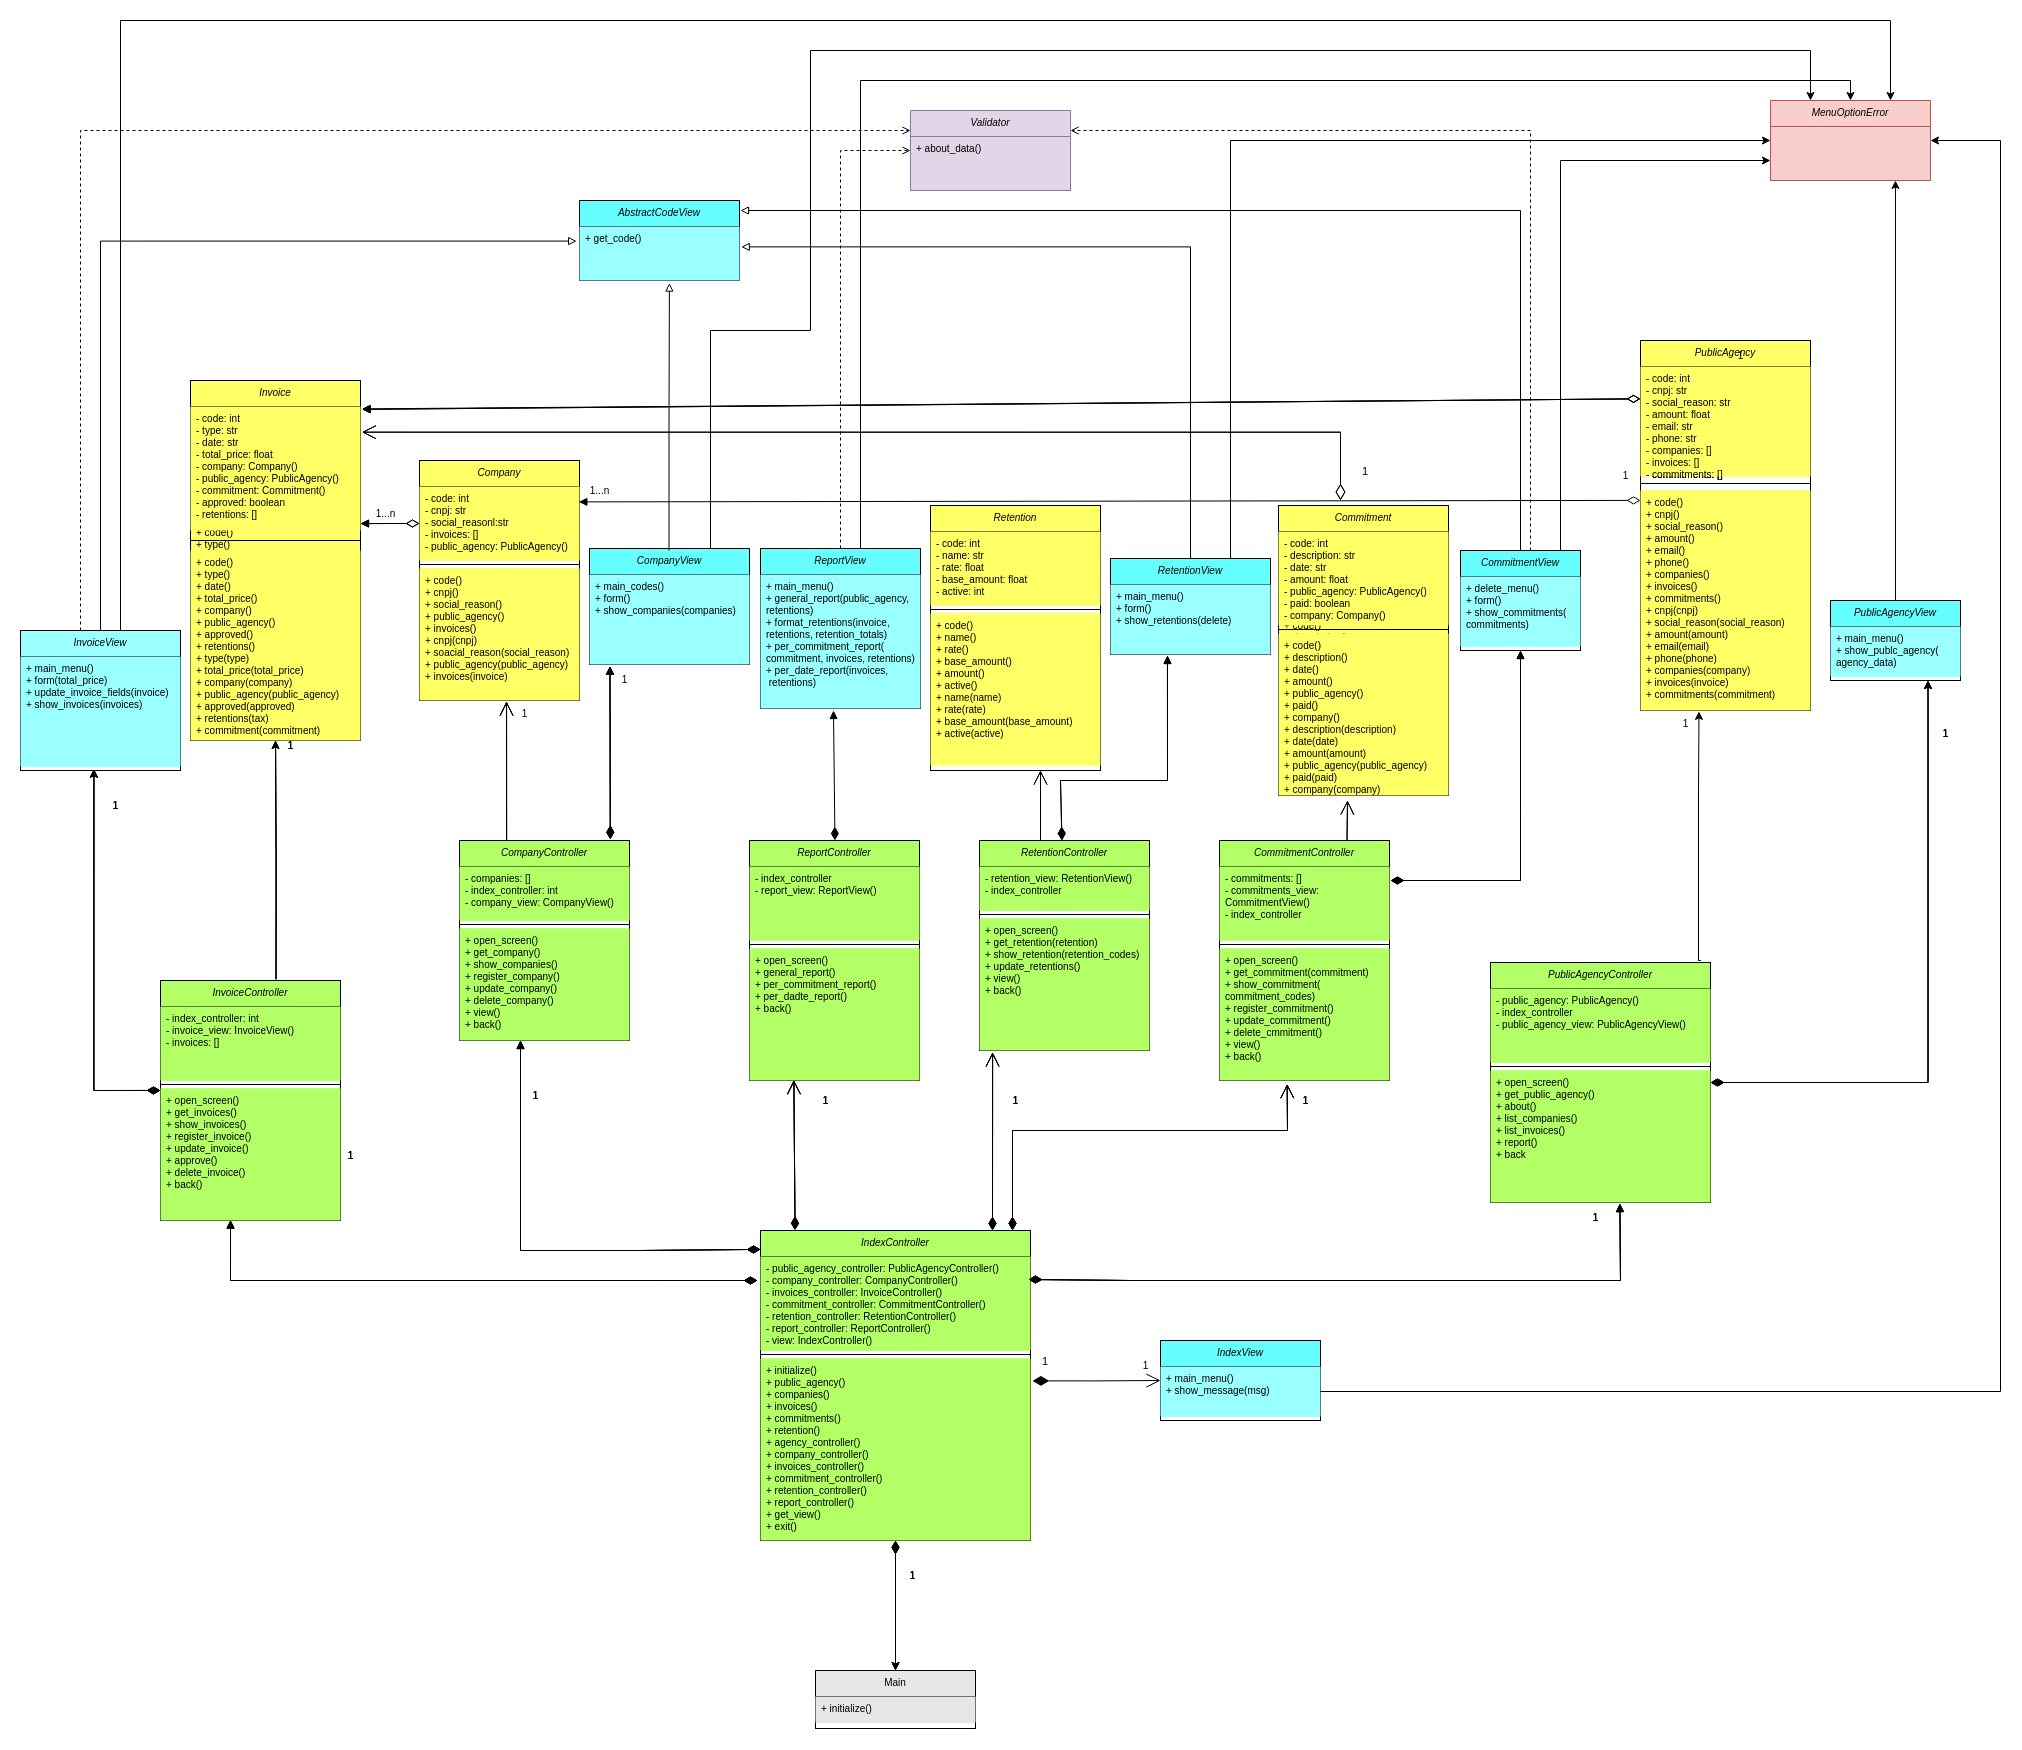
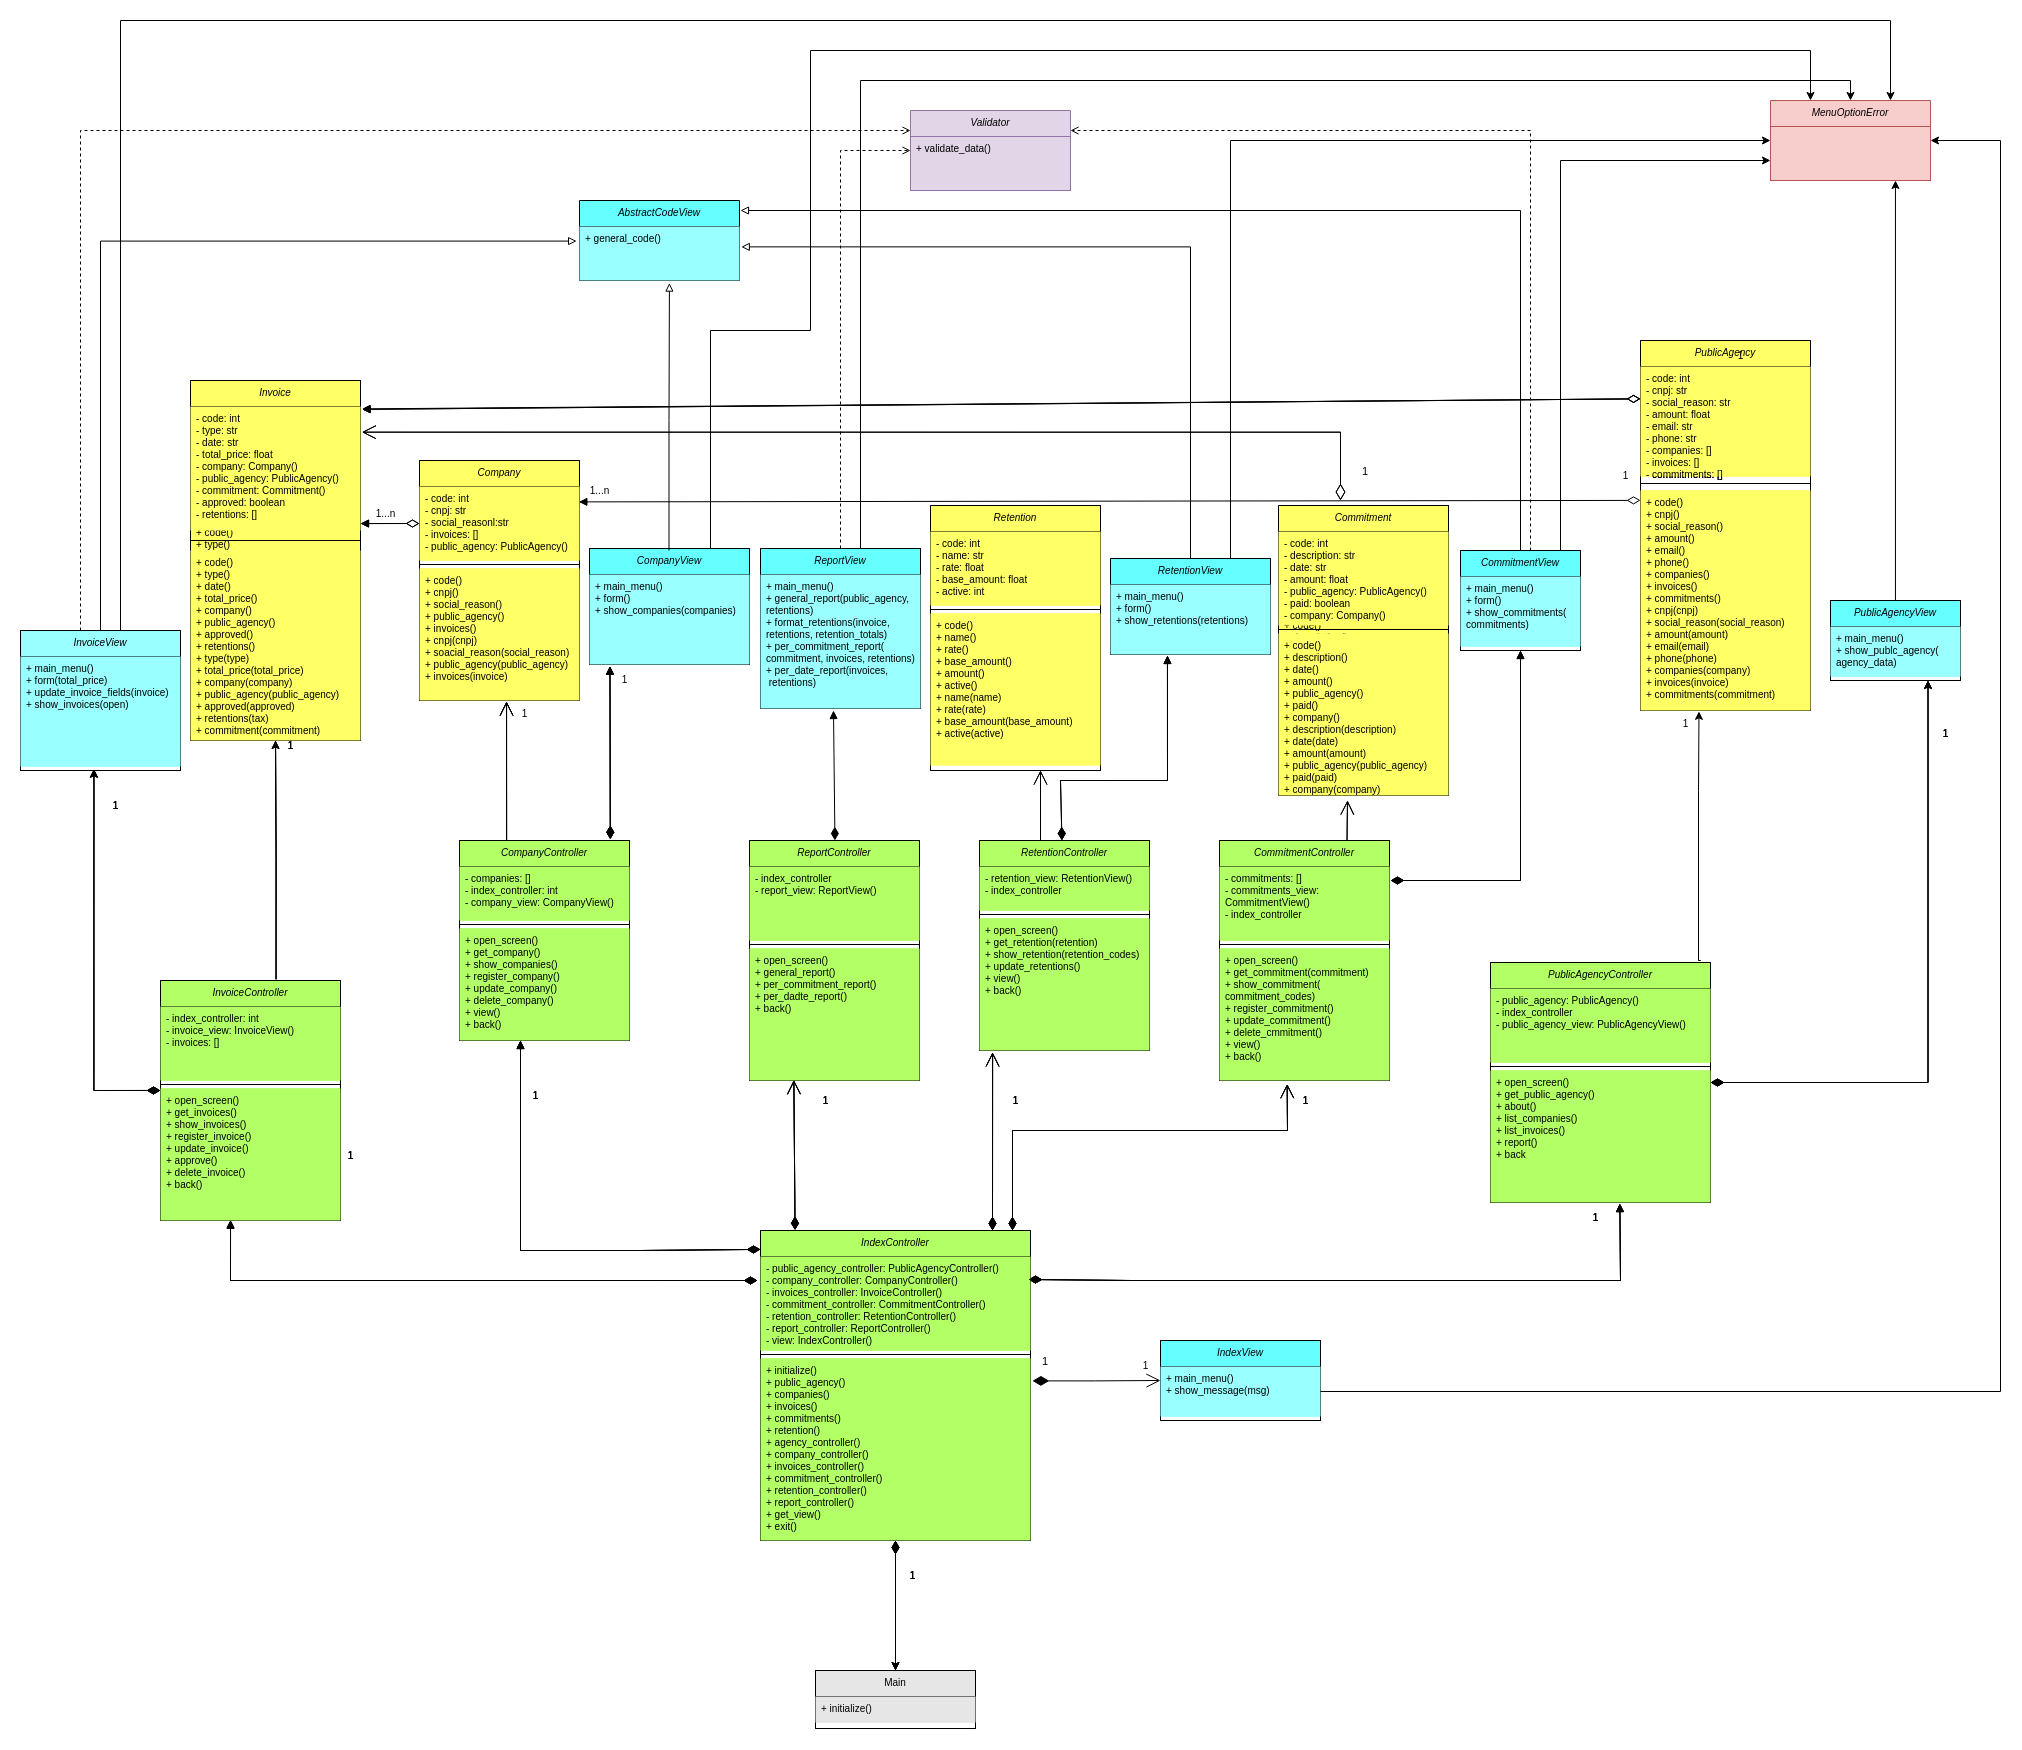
- <mxCell id="302" value="+ about_data()" style="text;align=left;verticalAlign=top;spacingLeft=4;spacingRight=4;overflow=hidden;rotatable=0;points=[[0,0.5],[1,0.5]];portConstraint=eastwest;fontSize=10;fillColor=#e1d5e7;strokeColor=#9673a6;" vertex="1" parent="301"><mxGeometry y="26" width="160" height="54" as="geometry" /></mxCell>
+ <mxCell id="302" value="+ validate_data()" style="text;align=left;verticalAlign=top;spacingLeft=4;spacingRight=4;overflow=hidden;rotatable=0;points=[[0,0.5],[1,0.5]];portConstraint=eastwest;fontSize=10;fillColor=#e1d5e7;strokeColor=#9673a6;" vertex="1" parent="301"><mxGeometry y="26" width="160" height="54" as="geometry" /></mxCell>
- <mxCell id="304" value="+ get_code()" style="text;align=left;verticalAlign=top;spacingLeft=4;spacingRight=4;overflow=hidden;rotatable=0;points=[[0,0.5],[1,0.5]];portConstraint=eastwest;fontSize=10;fillColor=#99FFFF;" vertex="1" parent="303"><mxGeometry y="26" width="160" height="54" as="geometry" /></mxCell>
+ <mxCell id="304" value="+ general_code()" style="text;align=left;verticalAlign=top;spacingLeft=4;spacingRight=4;overflow=hidden;rotatable=0;points=[[0,0.5],[1,0.5]];portConstraint=eastwest;fontSize=10;fillColor=#99FFFF;" vertex="1" parent="303"><mxGeometry y="26" width="160" height="54" as="geometry" /></mxCell>
- <mxCell id="208" value="+ main_codes()&#10;+ form()&#10;+ show_companies(companies)" style="text;align=left;verticalAlign=top;spacingLeft=4;spacingRight=4;overflow=hidden;rotatable=0;points=[[0,0.5],[1,0.5]];portConstraint=eastwest;fontSize=10;fillColor=#99FFFF;" vertex="1" parent="207"><mxGeometry y="26" width="160" height="90" as="geometry" /></mxCell>
+ <mxCell id="208" value="+ main_menu()&#10;+ form()&#10;+ show_companies(companies)" style="text;align=left;verticalAlign=top;spacingLeft=4;spacingRight=4;overflow=hidden;rotatable=0;points=[[0,0.5],[1,0.5]];portConstraint=eastwest;fontSize=10;fillColor=#99FFFF;" vertex="1" parent="207"><mxGeometry y="26" width="160" height="90" as="geometry" /></mxCell>
- <mxCell id="293" value="+ delete_menu()&#10;+ form()&#10;+ show_commitments(&#10;commitments)" style="text;align=left;verticalAlign=top;spacingLeft=4;spacingRight=4;overflow=hidden;rotatable=0;points=[[0,0.5],[1,0.5]];portConstraint=eastwest;fontSize=10;fillColor=#99FFFF;" vertex="1" parent="292"><mxGeometry y="26" width="120" height="70" as="geometry" /></mxCell>
+ <mxCell id="293" value="+ main_menu()&#10;+ form()&#10;+ show_commitments(&#10;commitments)" style="text;align=left;verticalAlign=top;spacingLeft=4;spacingRight=4;overflow=hidden;rotatable=0;points=[[0,0.5],[1,0.5]];portConstraint=eastwest;fontSize=10;fillColor=#99FFFF;" vertex="1" parent="292"><mxGeometry y="26" width="120" height="70" as="geometry" /></mxCell>
- <mxCell id="288" value="+ main_menu()&#10;+ form()&#10;+ show_retentions(delete)" style="text;align=left;verticalAlign=top;spacingLeft=4;spacingRight=4;overflow=hidden;rotatable=0;points=[[0,0.5],[1,0.5]];portConstraint=eastwest;fontSize=10;fillColor=#99FFFF;" vertex="1" parent="287"><mxGeometry y="26" width="160" height="70" as="geometry" /></mxCell>
+ <mxCell id="288" value="+ main_menu()&#10;+ form()&#10;+ show_retentions(retentions)" style="text;align=left;verticalAlign=top;spacingLeft=4;spacingRight=4;overflow=hidden;rotatable=0;points=[[0,0.5],[1,0.5]];portConstraint=eastwest;fontSize=10;fillColor=#99FFFF;" vertex="1" parent="287"><mxGeometry y="26" width="160" height="70" as="geometry" /></mxCell>
- <mxCell id="213" value="+ main_menu()&#10;+ form(total_price)&#10;+ update_invoice_fields(invoice)&#10;+ show_invoices(invoices)" style="text;align=left;verticalAlign=top;spacingLeft=4;spacingRight=4;overflow=hidden;rotatable=0;points=[[0,0.5],[1,0.5]];portConstraint=eastwest;fontSize=10;fillColor=#99FFFF;" vertex="1" parent="212"><mxGeometry y="26" width="160" height="110" as="geometry" /></mxCell>
+ <mxCell id="213" value="+ main_menu()&#10;+ form(total_price)&#10;+ update_invoice_fields(invoice)&#10;+ show_invoices(open)" style="text;align=left;verticalAlign=top;spacingLeft=4;spacingRight=4;overflow=hidden;rotatable=0;points=[[0,0.5],[1,0.5]];portConstraint=eastwest;fontSize=10;fillColor=#99FFFF;" vertex="1" parent="212"><mxGeometry y="26" width="160" height="110" as="geometry" /></mxCell>
